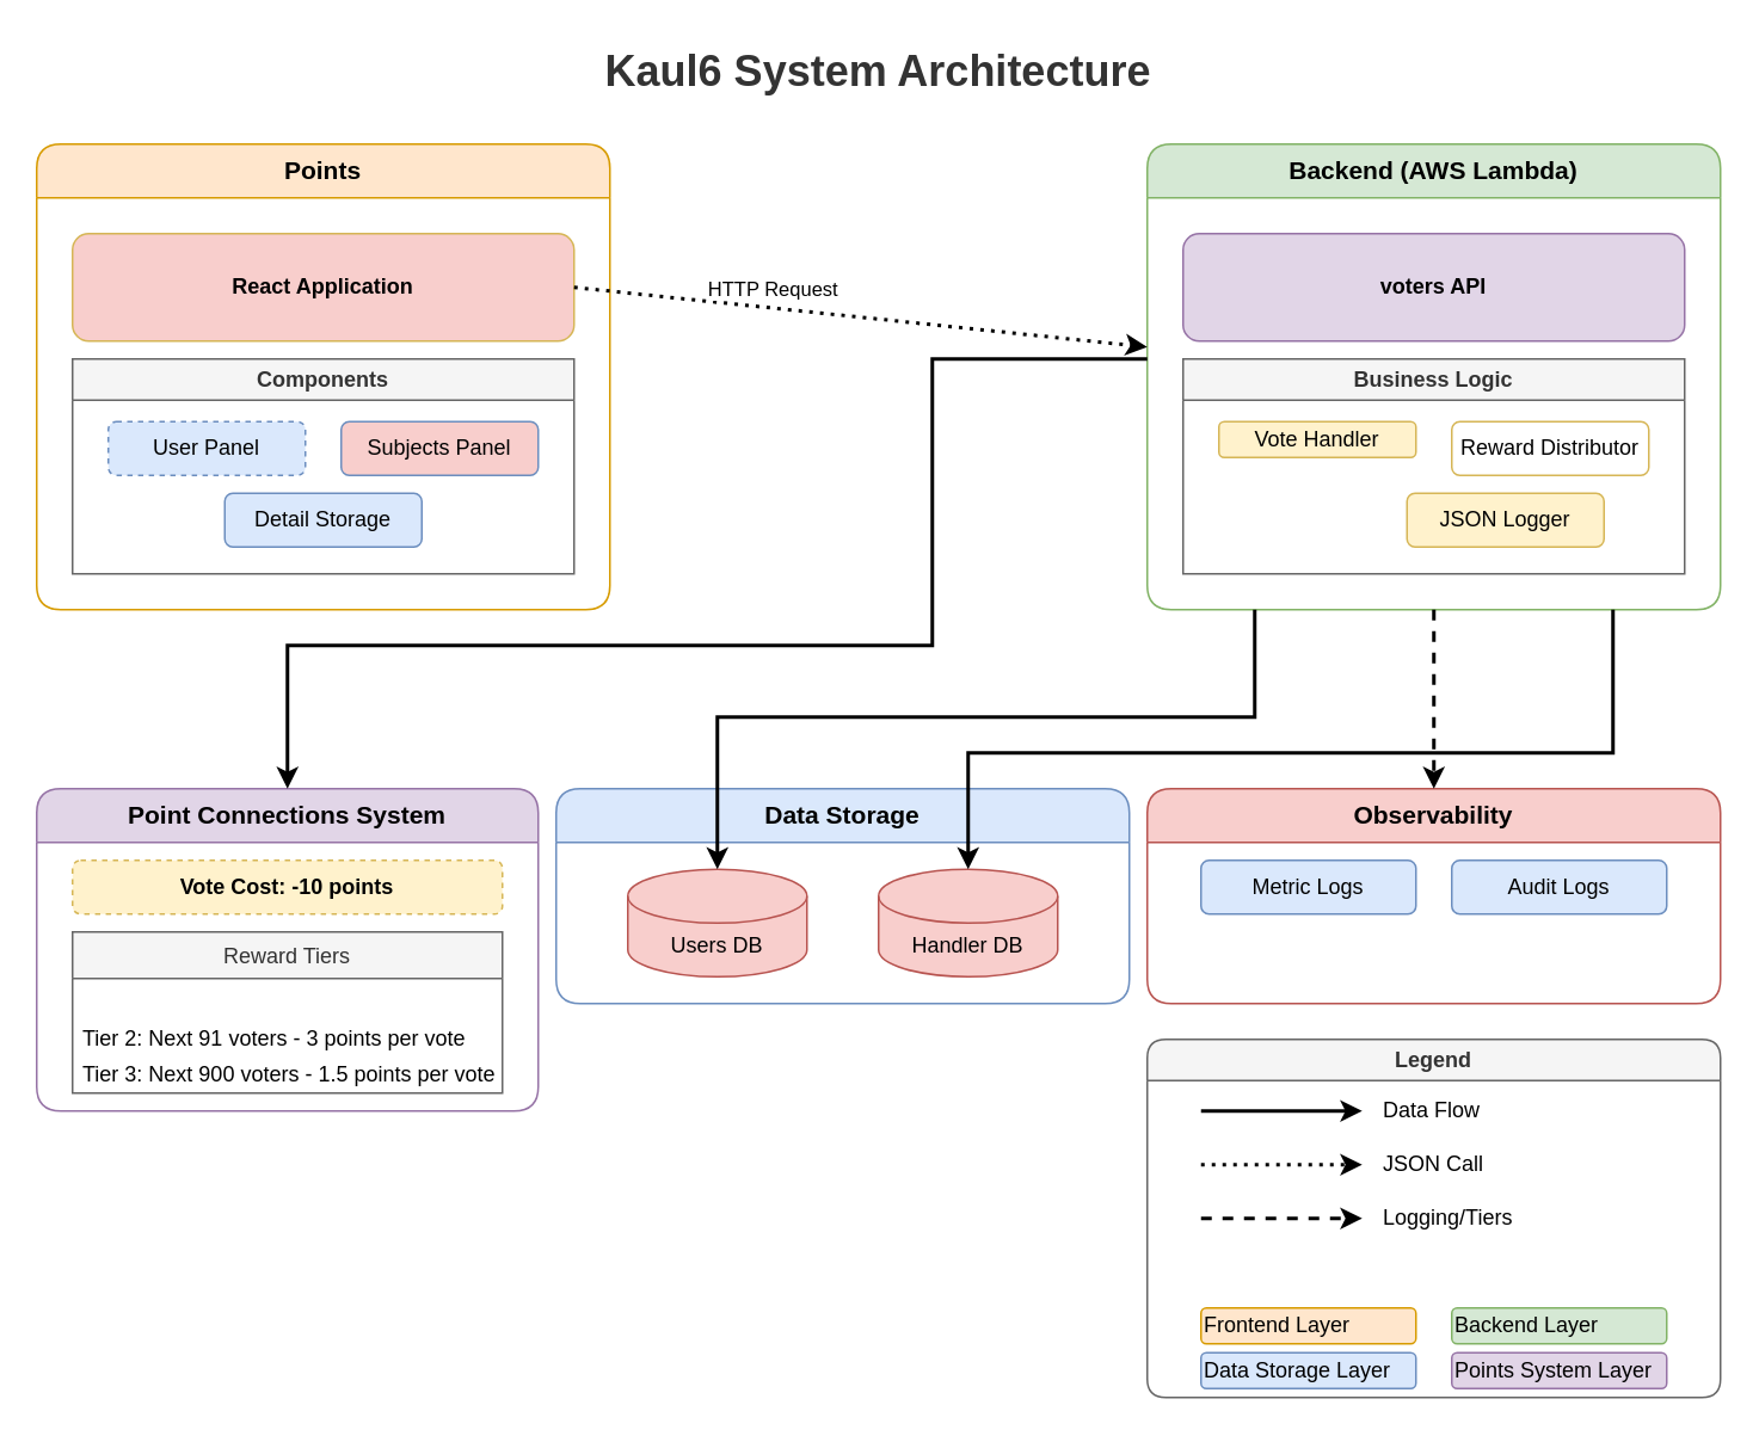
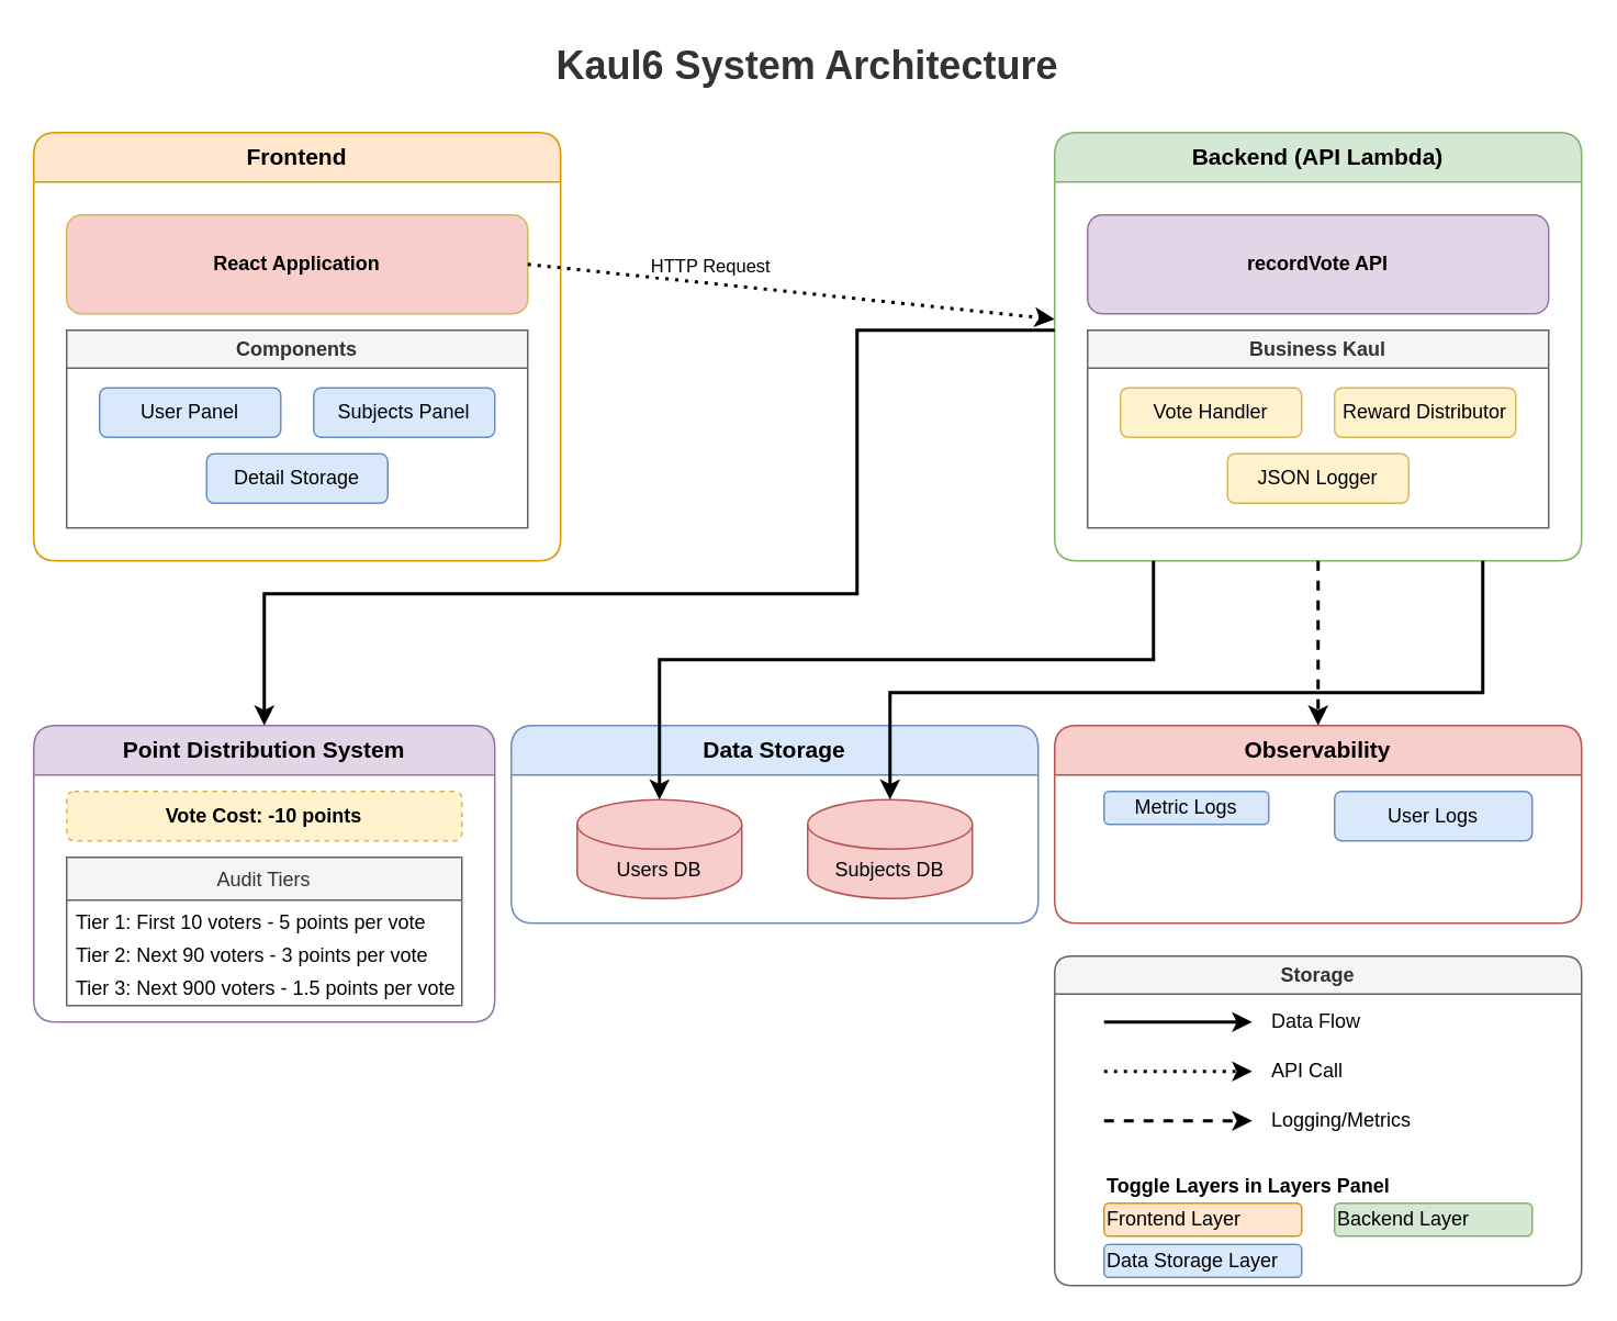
- <mxCell id="5" value="Points" style="swimlane;whiteSpace=wrap;html=1;fillColor=#ffe6cc;strokeColor=#d79b00;rounded=1;fontStyle=1;fontSize=14;startSize=30;" vertex="1" parent="4"><mxGeometry x="20" y="80" width="320" height="260" as="geometry" /></mxCell>
+ <mxCell id="5" value="Frontend" style="swimlane;whiteSpace=wrap;html=1;fillColor=#ffe6cc;strokeColor=#d79b00;rounded=1;fontStyle=1;fontSize=14;startSize=30;" vertex="1" parent="4"><mxGeometry x="20" y="80" width="320" height="260" as="geometry" /></mxCell>
- <mxCell id="12" value="Backend (AWS Lambda)" style="swimlane;whiteSpace=wrap;html=1;fillColor=#d5e8d4;strokeColor=#82b366;rounded=1;fontStyle=1;fontSize=14;startSize=30;" vertex="1" parent="11"><mxGeometry x="640" y="80" width="320" height="260" as="geometry" /></mxCell>
+ <mxCell id="12" value="Backend (API Lambda)" style="swimlane;whiteSpace=wrap;html=1;fillColor=#d5e8d4;strokeColor=#82b366;rounded=1;fontStyle=1;fontSize=14;startSize=30;" vertex="1" parent="11"><mxGeometry x="640" y="80" width="320" height="260" as="geometry" /></mxCell>
- <mxCell id="13" value="voters API" style="rounded=1;whiteSpace=wrap;html=1;fillColor=#e1d5e7;strokeColor=#9673a6;fontStyle=1;" vertex="1" parent="11"><mxGeometry x="660" y="130" width="280" height="60" as="geometry" /></mxCell>
+ <mxCell id="13" value="recordVote API" style="rounded=1;whiteSpace=wrap;html=1;fillColor=#e1d5e7;strokeColor=#9673a6;fontStyle=1;" vertex="1" parent="11"><mxGeometry x="660" y="130" width="280" height="60" as="geometry" /></mxCell>
- <mxCell id="14" value="Business Logic" style="swimlane;whiteSpace=wrap;html=1;startSize=23;fillColor=#f5f5f5;strokeColor=#666666;fontColor=#333333;" vertex="1" parent="11"><mxGeometry x="660" y="200" width="280" height="120" as="geometry" /></mxCell>
+ <mxCell id="14" value="Business Kaul" style="swimlane;whiteSpace=wrap;html=1;startSize=23;fillColor=#f5f5f5;strokeColor=#666666;fontColor=#333333;" vertex="1" parent="11"><mxGeometry x="660" y="200" width="280" height="120" as="geometry" /></mxCell>
- <mxCell id="15" value="Vote Handler" style="rounded=1;whiteSpace=wrap;html=1;fillColor=#fff2cc;strokeColor=#d6b656;" vertex="1" parent="11"><mxGeometry x="680" y="235" width="110" height="20" as="geometry" /></mxCell>
+ <mxCell id="15" value="Vote Handler" style="rounded=1;whiteSpace=wrap;html=1;fillColor=#fff2cc;strokeColor=#d6b656;" vertex="1" parent="11"><mxGeometry x="680" y="235" width="110" height="30" as="geometry" /></mxCell>
- <mxCell id="8" value="User Panel" style="rounded=1;whiteSpace=wrap;html=1;fillColor=#dae8fc;strokeColor=#6c8ebf;dashed=1;" vertex="1" parent="4"><mxGeometry x="60" y="235" width="110" height="30" as="geometry" /></mxCell>
+ <mxCell id="8" value="User Panel" style="rounded=1;whiteSpace=wrap;html=1;fillColor=#dae8fc;strokeColor=#6c8ebf;" vertex="1" parent="4"><mxGeometry x="60" y="235" width="110" height="30" as="geometry" /></mxCell>
- <mxCell id="9" value="Subjects Panel" style="rounded=1;whiteSpace=wrap;html=1;fillColor=#f8cecc;strokeColor=#6c8ebf;" vertex="1" parent="4"><mxGeometry x="190" y="235" width="110" height="30" as="geometry" /></mxCell>
+ <mxCell id="9" value="Subjects Panel" style="rounded=1;whiteSpace=wrap;html=1;fillColor=#dae8fc;strokeColor=#6c8ebf;" vertex="1" parent="4"><mxGeometry x="190" y="235" width="110" height="30" as="geometry" /></mxCell>
- <mxCell id="16" value="Reward Distributor" style="rounded=1;whiteSpace=wrap;html=1;fillColor=#ffffff;strokeColor=#d6b656;" vertex="1" parent="11"><mxGeometry x="810" y="235" width="110" height="30" as="geometry" /></mxCell>
+ <mxCell id="16" value="Reward Distributor" style="rounded=1;whiteSpace=wrap;html=1;fillColor=#fff2cc;strokeColor=#d6b656;" vertex="1" parent="11"><mxGeometry x="810" y="235" width="110" height="30" as="geometry" /></mxCell>
- <mxCell id="17" value="JSON Logger" style="rounded=1;whiteSpace=wrap;html=1;fillColor=#fff2cc;strokeColor=#d6b656;" vertex="1" parent="11"><mxGeometry x="785" y="275" width="110" height="30" as="geometry" /></mxCell>
+ <mxCell id="17" value="JSON Logger" style="rounded=1;whiteSpace=wrap;html=1;fillColor=#fff2cc;strokeColor=#d6b656;" vertex="1" parent="11"><mxGeometry x="745" y="275" width="110" height="30" as="geometry" /></mxCell>
- <mxCell id="23" value="Point Connections System" style="swimlane;whiteSpace=wrap;html=1;fillColor=#e1d5e7;strokeColor=#9673a6;rounded=1;fontStyle=1;fontSize=14;startSize=30;" vertex="1" parent="22"><mxGeometry x="20" y="440" width="280" height="180" as="geometry"><mxRectangle x="80" y="440" width="200" height="30" as="alternateBounds" /></mxGeometry></mxCell>
+ <mxCell id="23" value="Point Distribution System" style="swimlane;whiteSpace=wrap;html=1;fillColor=#e1d5e7;strokeColor=#9673a6;rounded=1;fontStyle=1;fontSize=14;startSize=30;" vertex="1" parent="22"><mxGeometry x="20" y="440" width="280" height="180" as="geometry"><mxRectangle x="80" y="440" width="200" height="30" as="alternateBounds" /></mxGeometry></mxCell>
- <mxCell id="31" value="Metric Logs" style="rounded=1;whiteSpace=wrap;html=1;fillColor=#dae8fc;strokeColor=#6c8ebf;" vertex="1" parent="29"><mxGeometry x="670" y="480" width="120" height="30" as="geometry" /></mxCell>
+ <mxCell id="31" value="Metric Logs" style="rounded=1;whiteSpace=wrap;html=1;fillColor=#dae8fc;strokeColor=#6c8ebf;" vertex="1" parent="29"><mxGeometry x="670" y="480" width="100" height="20" as="geometry" /></mxCell>
- <mxCell id="32" value="Audit Logs" style="rounded=1;whiteSpace=wrap;html=1;fillColor=#dae8fc;strokeColor=#6c8ebf;" vertex="1" parent="29"><mxGeometry x="810" y="480" width="120" height="30" as="geometry" /></mxCell>
+ <mxCell id="32" value="User Logs" style="rounded=1;whiteSpace=wrap;html=1;fillColor=#dae8fc;strokeColor=#6c8ebf;" vertex="1" parent="29"><mxGeometry x="810" y="480" width="120" height="30" as="geometry" /></mxCell>
- <mxCell id="21" value="Handler DB" style="shape=cylinder3;whiteSpace=wrap;html=1;boundedLbl=1;backgroundOutline=1;size=15;fillColor=#f8cecc;strokeColor=#b85450;" vertex="1" parent="18"><mxGeometry x="490" y="485" width="100" height="60" as="geometry" /></mxCell>
+ <mxCell id="21" value="Subjects DB" style="shape=cylinder3;whiteSpace=wrap;html=1;boundedLbl=1;backgroundOutline=1;size=15;fillColor=#f8cecc;strokeColor=#b85450;" vertex="1" parent="18"><mxGeometry x="490" y="485" width="100" height="60" as="geometry" /></mxCell>
- <mxCell id="25" value="Reward Tiers" style="swimlane;fontStyle=0;childLayout=stackLayout;horizontal=1;startSize=26;fillColor=#f5f5f5;horizontalStack=0;resizeParent=1;resizeParentMax=0;resizeLast=0;collapsible=1;marginBottom=0;strokeColor=#666666;fontColor=#333333;" vertex="1" parent="22"><mxGeometry x="40" y="520" width="240" height="90" as="geometry" /></mxCell>
+ <mxCell id="25" value="Audit Tiers" style="swimlane;fontStyle=0;childLayout=stackLayout;horizontal=1;startSize=26;fillColor=#f5f5f5;horizontalStack=0;resizeParent=1;resizeParentMax=0;resizeLast=0;collapsible=1;marginBottom=0;strokeColor=#666666;fontColor=#333333;" vertex="1" parent="22"><mxGeometry x="40" y="520" width="240" height="90" as="geometry" /></mxCell>
+ <mxCell id="26" value="Tier 1: First 10 voters - 5 points per vote" style="text;strokeColor=none;fillColor=none;align=left;verticalAlign=top;spacingLeft=4;spacingRight=4;overflow=hidden;rotatable=0;points=[[0,0.5],[1,0.5]];portConstraint=eastwest;" vertex="1" parent="22"><mxGeometry x="40" y="546" width="240" height="20" as="geometry" /></mxCell>
- <mxCell id="27" value="Tier 2: Next 91 voters - 3 points per vote" style="text;strokeColor=none;fillColor=none;align=left;verticalAlign=top;spacingLeft=4;spacingRight=4;overflow=hidden;rotatable=0;points=[[0,0.5],[1,0.5]];portConstraint=eastwest;" vertex="1" parent="22"><mxGeometry x="40" y="566" width="240" height="20" as="geometry" /></mxCell>
+ <mxCell id="27" value="Tier 2: Next 90 voters - 3 points per vote" style="text;strokeColor=none;fillColor=none;align=left;verticalAlign=top;spacingLeft=4;spacingRight=4;overflow=hidden;rotatable=0;points=[[0,0.5],[1,0.5]];portConstraint=eastwest;" vertex="1" parent="22"><mxGeometry x="40" y="566" width="240" height="20" as="geometry" /></mxCell>
- <mxCell id="41" value="Legend" style="swimlane;whiteSpace=wrap;html=1;fillColor=#f5f5f5;strokeColor=#666666;fontColor=#333333;rounded=1;" vertex="1" parent="40"><mxGeometry x="640" y="580" width="320" height="200" as="geometry" /></mxCell>
+ <mxCell id="41" value="Storage" style="swimlane;whiteSpace=wrap;html=1;fillColor=#f5f5f5;strokeColor=#666666;fontColor=#333333;rounded=1;" vertex="1" parent="40"><mxGeometry x="640" y="580" width="320" height="200" as="geometry" /></mxCell>
- <mxCell id="45" value="JSON Call" style="text;html=1;strokeColor=none;fillColor=none;align=left;verticalAlign=middle;whiteSpace=wrap;rounded=0;" vertex="1" parent="40"><mxGeometry x="770" y="640" width="170" height="20" as="geometry" /></mxCell>
+ <mxCell id="45" value="API Call" style="text;html=1;strokeColor=none;fillColor=none;align=left;verticalAlign=middle;whiteSpace=wrap;rounded=0;" vertex="1" parent="40"><mxGeometry x="770" y="640" width="170" height="20" as="geometry" /></mxCell>
- <mxCell id="47" value="Logging/Tiers" style="text;html=1;strokeColor=none;fillColor=none;align=left;verticalAlign=middle;whiteSpace=wrap;rounded=0;" vertex="1" parent="40"><mxGeometry x="770" y="670" width="170" height="20" as="geometry" /></mxCell>
+ <mxCell id="47" value="Logging/Metrics" style="text;html=1;strokeColor=none;fillColor=none;align=left;verticalAlign=middle;whiteSpace=wrap;rounded=0;" vertex="1" parent="40"><mxGeometry x="770" y="670" width="170" height="20" as="geometry" /></mxCell>
+ <mxCell id="48" value="Toggle Layers in Layers Panel" style="text;html=1;strokeColor=none;fillColor=none;align=left;verticalAlign=middle;whiteSpace=wrap;rounded=0;fontStyle=1" vertex="1" parent="40"><mxGeometry x="670" y="710" width="280" height="20" as="geometry" /></mxCell>
- <mxCell id="52" value="Points System Layer" style="text;html=1;strokeColor=#9673a6;fillColor=#e1d5e7;align=left;verticalAlign=middle;whiteSpace=wrap;rounded=1;" vertex="1" parent="40"><mxGeometry x="810" y="755" width="120" height="20" as="geometry" /></mxCell>
